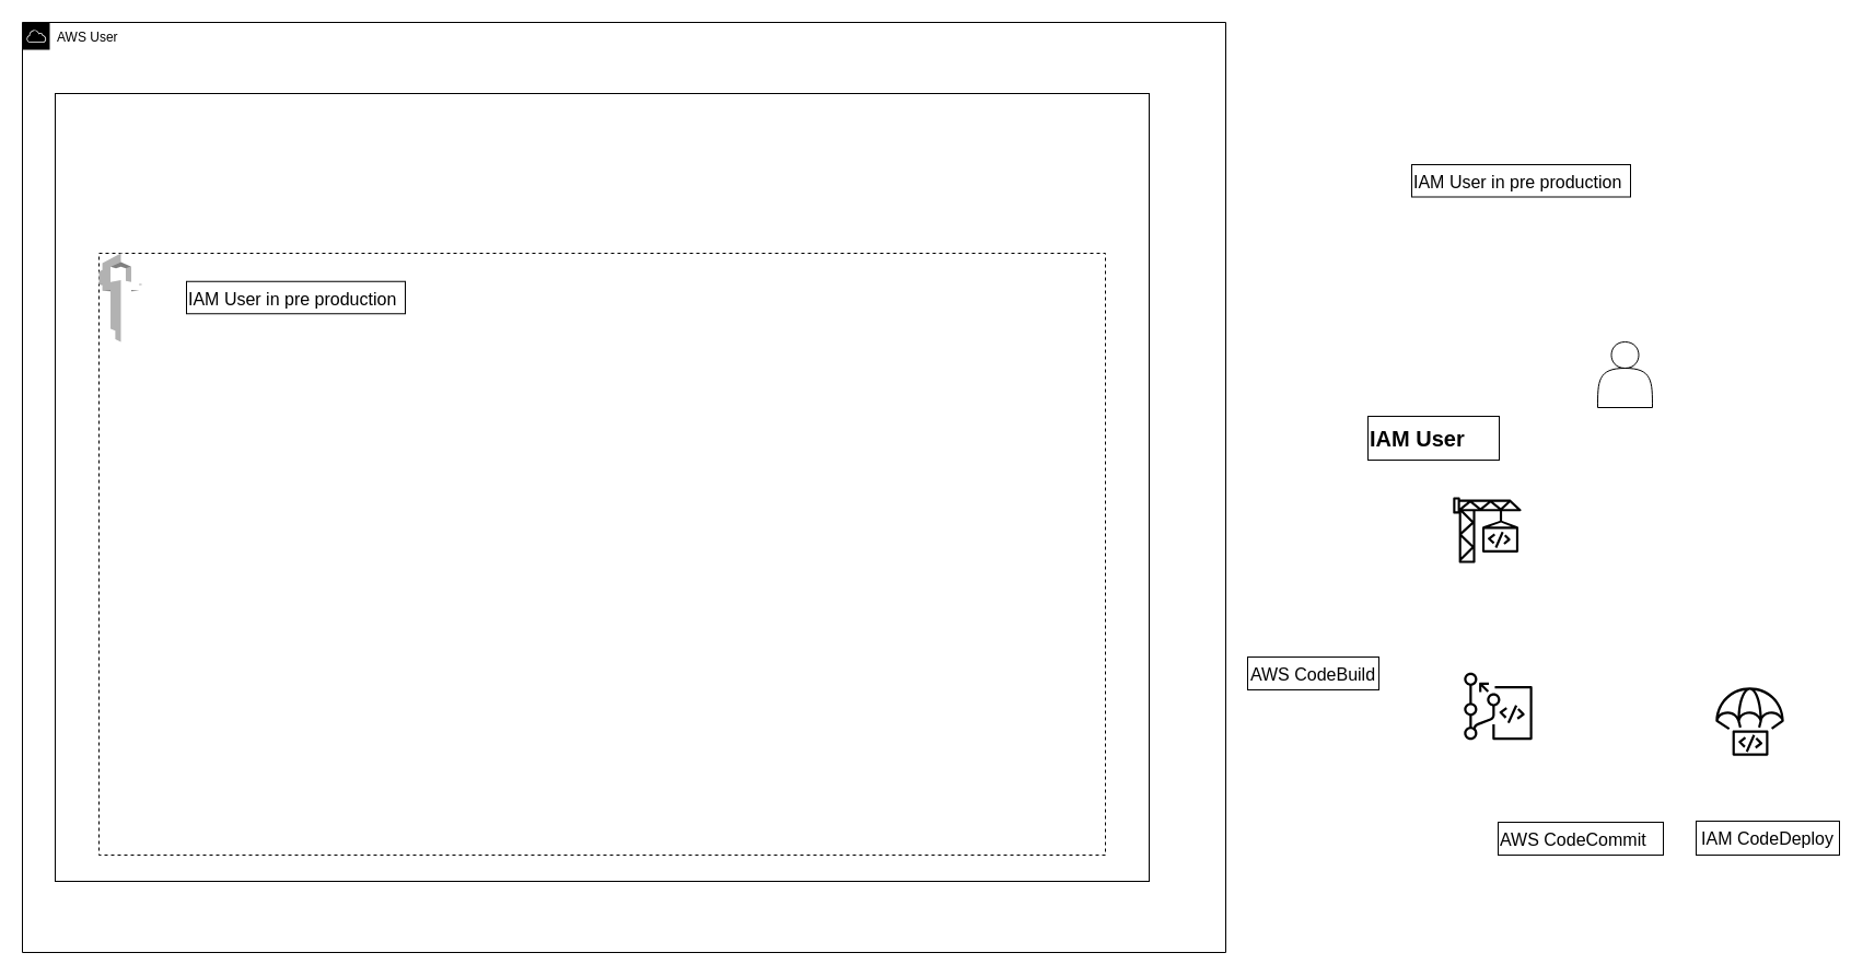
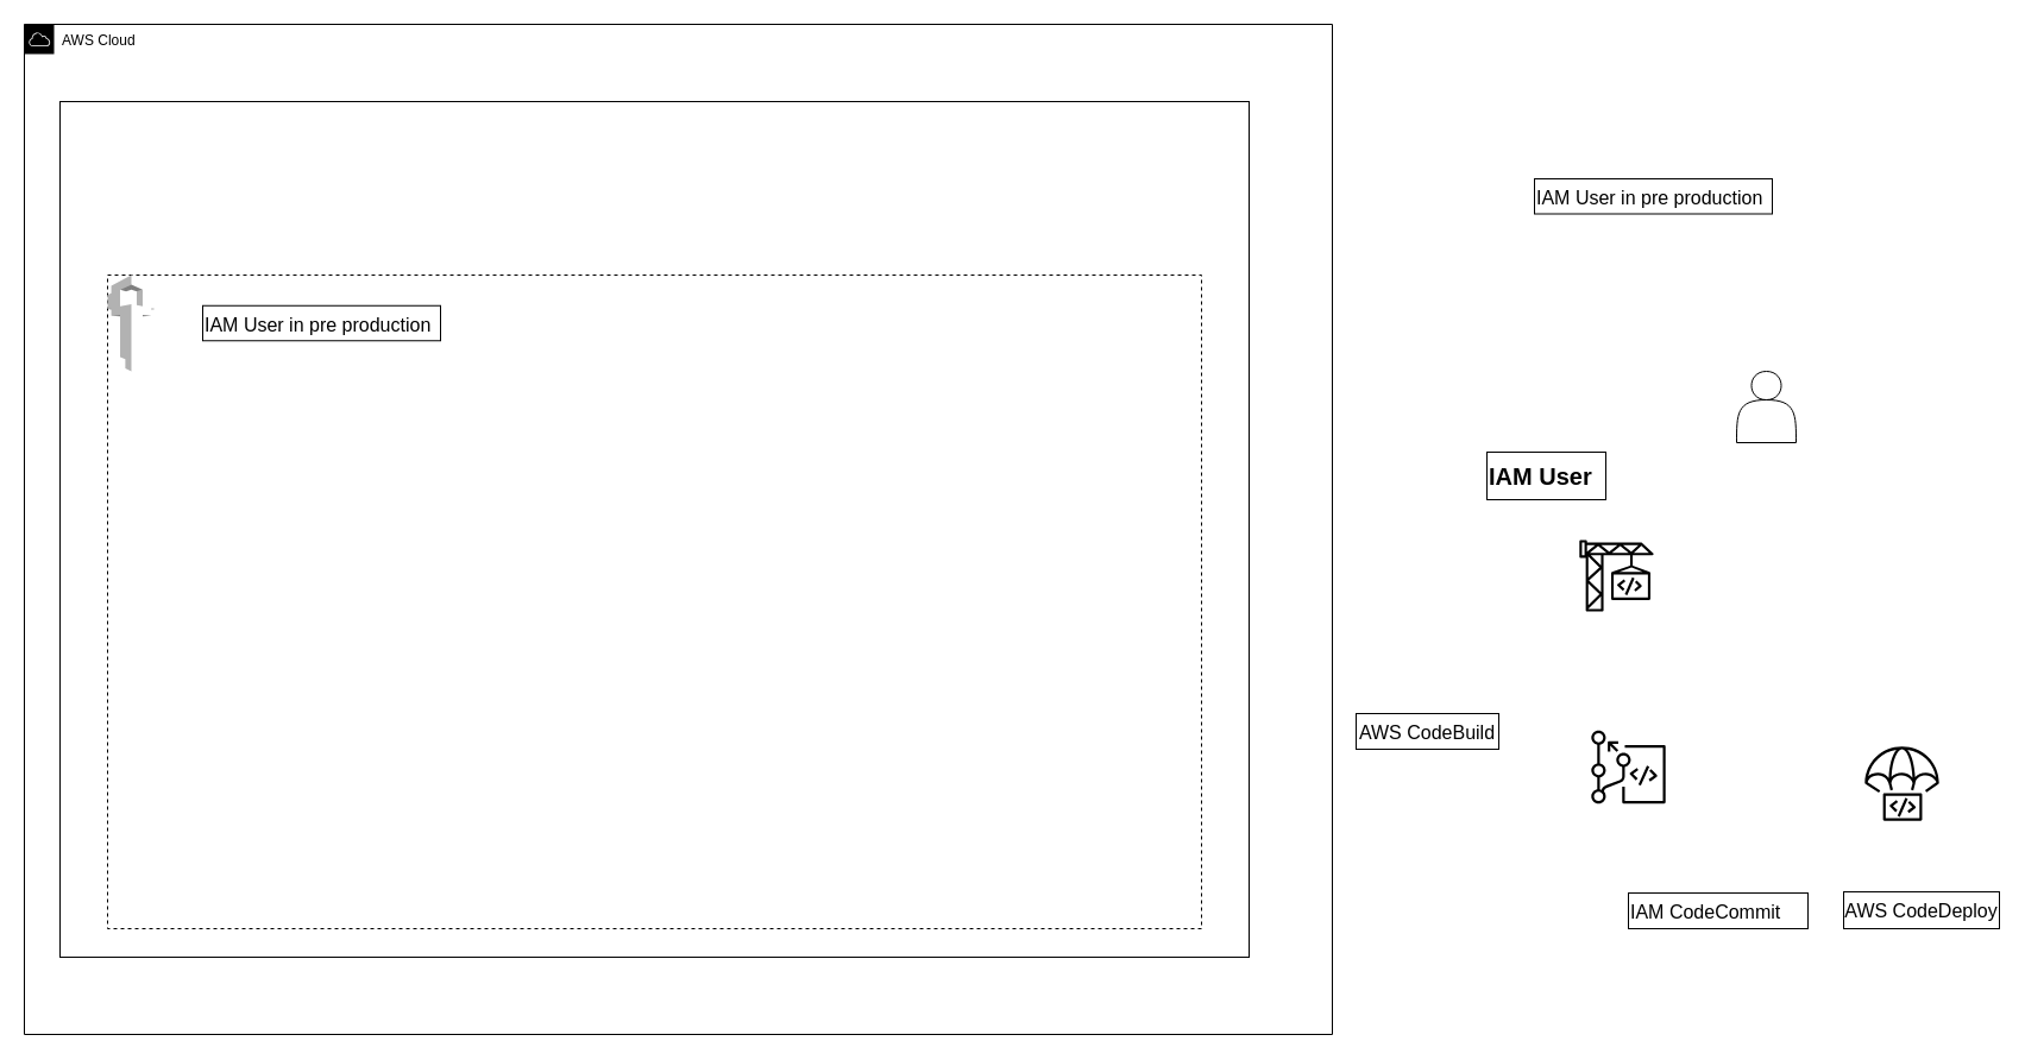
- <mxCell id="2" value="AWS User" style="sketch=0;outlineConnect=0;html=1;whiteSpace=wrap;fontSize=12;fontStyle=0;shape=mxgraph.aws4.group;grIcon=mxgraph.aws4.group_aws_cloud;fillColor=none;verticalAlign=top;align=left;spacingLeft=30;dashed=0;labelBackgroundColor=none;" vertex="1" parent="1"><mxGeometry width="1100" height="850" as="geometry" x="20" y="20" /></mxCell>
+ <mxCell id="2" value="AWS Cloud" style="sketch=0;outlineConnect=0;html=1;whiteSpace=wrap;fontSize=12;fontStyle=0;shape=mxgraph.aws4.group;grIcon=mxgraph.aws4.group_aws_cloud;fillColor=none;verticalAlign=top;align=left;spacingLeft=30;dashed=0;labelBackgroundColor=none;" vertex="1" parent="1"><mxGeometry width="1100" height="850" as="geometry" x="20" y="20" /></mxCell>
- <mxCell id="6" value="IAM User" style="whiteSpace=wrap;html=1;fontSize=20;align=left;fontStyle=1;labelBackgroundColor=none;" vertex="1" parent="1"><mxGeometry x="1250" y="380" width="120" height="40" as="geometry" /></mxCell>
+ <mxCell id="6" value="IAM User" style="whiteSpace=wrap;html=1;fontSize=20;align=left;fontStyle=1;labelBackgroundColor=none;" vertex="1" parent="1"><mxGeometry x="1250" y="380" width="100" height="40" as="geometry" /></mxCell>
- <mxCell id="11" value="IAM CodeDeploy" style="whiteSpace=wrap;html=1;verticalAlign=top;sketch=0;dashed=0;fontStyle=0;labelBackgroundColor=none;fontSize=16;" vertex="1" parent="1"><mxGeometry x="1550" y="750" width="131" height="31" as="geometry" /></mxCell>
+ <mxCell id="11" value="AWS CodeDeploy" style="whiteSpace=wrap;html=1;verticalAlign=top;sketch=0;dashed=0;fontStyle=0;labelBackgroundColor=none;fontSize=16;" vertex="1" parent="1"><mxGeometry x="1550" y="750" width="131" height="31" as="geometry" /></mxCell>
- <mxCell id="8" value="AWS CodeCommit" style="whiteSpace=wrap;html=1;verticalAlign=top;sketch=0;dashed=0;fontStyle=0;labelBackgroundColor=none;align=left;fontSize=16;" vertex="1" parent="1"><mxGeometry x="1369" y="751" width="151" height="30" as="geometry" /></mxCell>
+ <mxCell id="8" value="IAM CodeCommit" style="whiteSpace=wrap;html=1;verticalAlign=top;sketch=0;dashed=0;fontStyle=0;labelBackgroundColor=none;align=left;fontSize=16;" vertex="1" parent="1"><mxGeometry x="1369" y="751" width="151" height="30" as="geometry" /></mxCell>
